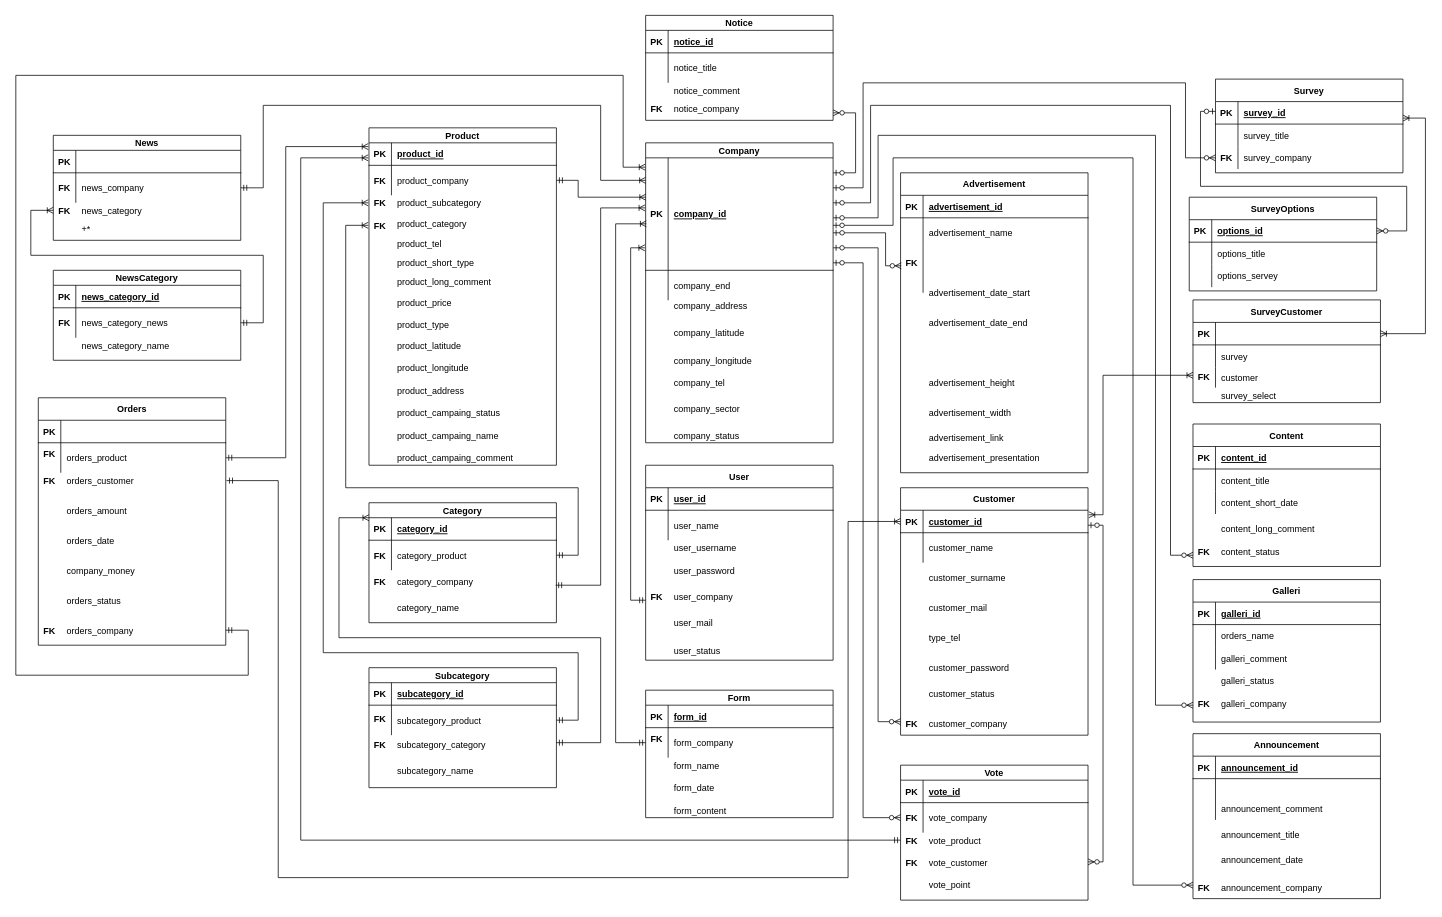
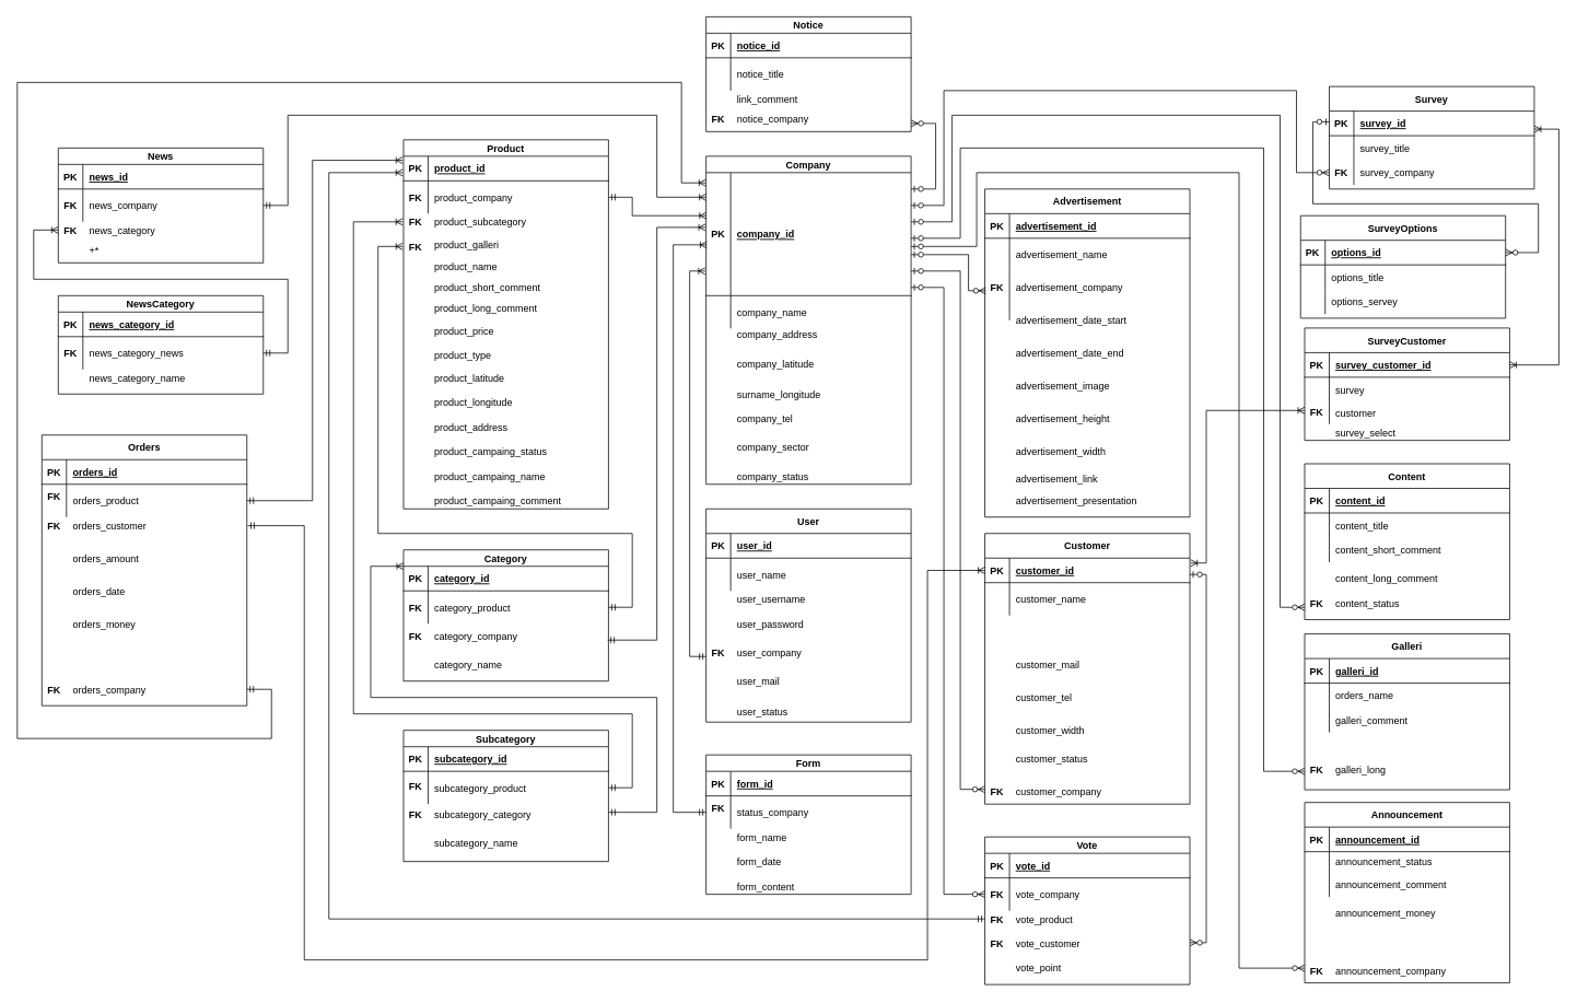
- <mxCell id="251" value="notice_comment" style="shape=partialRectangle;overflow=hidden;connectable=0;fillColor=none;top=0;left=0;bottom=0;right=0;align=left;spacingLeft=6;" vertex="1" parent="1"><mxGeometry x="890" width="220" height="40" as="geometry" y="100"><mxRectangle width="220" height="40" as="alternateBounds" /></mxGeometry></mxCell>
+ <mxCell id="251" value="link_comment" style="shape=partialRectangle;overflow=hidden;connectable=0;fillColor=none;top=0;left=0;bottom=0;right=0;align=left;spacingLeft=6;" vertex="1" parent="1"><mxGeometry x="890" width="220" height="40" as="geometry" y="100"><mxRectangle width="220" height="40" as="alternateBounds" /></mxGeometry></mxCell>
+ <mxCell id="172" value="news_id" style="shape=partialRectangle;overflow=hidden;connectable=0;fillColor=none;top=0;left=0;bottom=0;right=0;align=left;spacingLeft=6;fontStyle=5;" vertex="1" parent="170"><mxGeometry x="30" width="220" height="30" as="geometry"><mxRectangle width="220" height="30" as="alternateBounds" /></mxGeometry></mxCell>
- <mxCell id="135" value="product_category" style="shape=partialRectangle;overflow=hidden;connectable=0;fillColor=none;top=0;left=0;bottom=0;right=0;align=left;spacingLeft=6;" vertex="1" parent="1"><mxGeometry x="521" y="278" width="220" height="40" as="geometry"><mxRectangle width="220" height="40" as="alternateBounds" /></mxGeometry></mxCell>
+ <mxCell id="135" value="product_galleri" style="shape=partialRectangle;overflow=hidden;connectable=0;fillColor=none;top=0;left=0;bottom=0;right=0;align=left;spacingLeft=6;" vertex="1" parent="1"><mxGeometry x="521" y="278" width="220" height="40" as="geometry"><mxRectangle width="220" height="40" as="alternateBounds" /></mxGeometry></mxCell>
- <mxCell id="144" value="product_tel" style="shape=partialRectangle;overflow=hidden;connectable=0;fillColor=none;top=0;left=0;bottom=0;right=0;align=left;spacingLeft=6;" vertex="1" parent="1"><mxGeometry x="521" y="305" width="220" height="40" as="geometry"><mxRectangle width="220" height="40" as="alternateBounds" /></mxGeometry></mxCell>
+ <mxCell id="144" value="product_name" style="shape=partialRectangle;overflow=hidden;connectable=0;fillColor=none;top=0;left=0;bottom=0;right=0;align=left;spacingLeft=6;" vertex="1" parent="1"><mxGeometry x="521" y="305" width="220" height="40" as="geometry"><mxRectangle width="220" height="40" as="alternateBounds" /></mxGeometry></mxCell>
- <mxCell id="148" value="product_short_type" style="shape=partialRectangle;overflow=hidden;connectable=0;fillColor=none;top=0;left=0;bottom=0;right=0;align=left;spacingLeft=6;" vertex="1" parent="1"><mxGeometry x="521" y="330" width="220" height="40" as="geometry"><mxRectangle width="220" height="40" as="alternateBounds" /></mxGeometry></mxCell>
+ <mxCell id="148" value="product_short_comment" style="shape=partialRectangle;overflow=hidden;connectable=0;fillColor=none;top=0;left=0;bottom=0;right=0;align=left;spacingLeft=6;" vertex="1" parent="1"><mxGeometry x="521" y="330" width="220" height="40" as="geometry"><mxRectangle width="220" height="40" as="alternateBounds" /></mxGeometry></mxCell>
+ <mxCell id="75" value="advertisement_company" style="shape=partialRectangle;overflow=hidden;connectable=0;fillColor=none;top=0;left=0;bottom=0;right=0;align=left;spacingLeft=6;shadow=1;" vertex="1" parent="1"><mxGeometry x="1230" y="330" width="220" height="40" as="geometry"><mxRectangle width="220" height="40" as="alternateBounds" /></mxGeometry></mxCell>
- <mxCell id="28" value="company_end" style="shape=partialRectangle;overflow=hidden;connectable=0;fillColor=none;top=0;left=0;bottom=0;right=0;align=left;spacingLeft=6;" parent="26" vertex="1"><mxGeometry x="30" width="220" height="40" as="geometry"><mxRectangle width="220" height="40" as="alternateBounds" /></mxGeometry></mxCell>
+ <mxCell id="28" value="company_name" style="shape=partialRectangle;overflow=hidden;connectable=0;fillColor=none;top=0;left=0;bottom=0;right=0;align=left;spacingLeft=6;" parent="26" vertex="1"><mxGeometry x="30" width="220" height="40" as="geometry"><mxRectangle width="220" height="40" as="alternateBounds" /></mxGeometry></mxCell>
+ <mxCell id="232" value="survey_customer_id" style="shape=partialRectangle;overflow=hidden;connectable=0;fillColor=none;top=0;left=0;bottom=0;right=0;align=left;spacingLeft=6;fontStyle=5;" vertex="1" parent="230"><mxGeometry x="30" width="220" height="30" as="geometry"><mxRectangle width="220" height="30" as="alternateBounds" /></mxGeometry></mxCell>
+ <mxCell id="50" value="advertisement_image" style="shape=partialRectangle;overflow=hidden;connectable=0;fillColor=none;top=0;left=0;bottom=0;right=0;align=left;spacingLeft=6;shadow=1;" vertex="1" parent="1"><mxGeometry x="1230" y="450" width="220" height="40" as="geometry"><mxRectangle width="220" height="40" as="alternateBounds" /></mxGeometry></mxCell>
- <mxCell id="31" value="company_longitude" style="shape=partialRectangle;overflow=hidden;connectable=0;fillColor=none;top=0;left=0;bottom=0;right=0;align=left;spacingLeft=6;" vertex="1" parent="1"><mxGeometry x="890" y="460" width="220" height="40" as="geometry"><mxRectangle width="220" height="40" as="alternateBounds" /></mxGeometry></mxCell>
+ <mxCell id="31" value="surname_longitude" style="shape=partialRectangle;overflow=hidden;connectable=0;fillColor=none;top=0;left=0;bottom=0;right=0;align=left;spacingLeft=6;" vertex="1" parent="1"><mxGeometry x="890" y="460" width="220" height="40" as="geometry"><mxRectangle width="220" height="40" as="alternateBounds" /></mxGeometry></mxCell>
+ <mxCell id="258" value="orders_id" style="shape=partialRectangle;overflow=hidden;connectable=0;fillColor=none;top=0;left=0;bottom=0;right=0;align=left;spacingLeft=6;fontStyle=5;" vertex="1" parent="256"><mxGeometry x="30" width="220" height="30" as="geometry"><mxRectangle width="220" height="30" as="alternateBounds" /></mxGeometry></mxCell>
- <mxCell id="21" value="content_short_date" style="shape=partialRectangle;overflow=hidden;connectable=0;fillColor=none;top=0;left=0;bottom=0;right=0;align=left;spacingLeft=6;" parent="19" vertex="1"><mxGeometry x="30" width="220" height="30" as="geometry"><mxRectangle width="220" height="30" as="alternateBounds" /></mxGeometry></mxCell>
+ <mxCell id="21" value="content_short_comment" style="shape=partialRectangle;overflow=hidden;connectable=0;fillColor=none;top=0;left=0;bottom=0;right=0;align=left;spacingLeft=6;" parent="19" vertex="1"><mxGeometry x="30" width="220" height="30" as="geometry"><mxRectangle width="220" height="30" as="alternateBounds" /></mxGeometry></mxCell>
- <mxCell id="273" value="company_money" style="shape=partialRectangle;overflow=hidden;connectable=0;fillColor=none;top=0;left=0;bottom=0;right=0;align=left;spacingLeft=6;" vertex="1" parent="271"><mxGeometry x="30" width="220" height="40" as="geometry"><mxRectangle width="220" height="40" as="alternateBounds" /></mxGeometry></mxCell>
+ <mxCell id="273" value="orders_money" style="shape=partialRectangle;overflow=hidden;connectable=0;fillColor=none;top=0;left=0;bottom=0;right=0;align=left;spacingLeft=6;" vertex="1" parent="271"><mxGeometry x="30" width="220" height="40" as="geometry"><mxRectangle width="220" height="40" as="alternateBounds" /></mxGeometry></mxCell>
- <mxCell id="67" value="customer_surname" style="shape=partialRectangle;overflow=hidden;connectable=0;fillColor=none;top=0;left=0;bottom=0;right=0;align=left;spacingLeft=6;" vertex="1" parent="1"><mxGeometry x="1230" y="750" width="220" height="40" as="geometry"><mxRectangle width="220" height="40" as="alternateBounds" /></mxGeometry></mxCell>
- <mxCell id="276" value="orders_status" style="shape=partialRectangle;overflow=hidden;connectable=0;fillColor=none;top=0;left=0;bottom=0;right=0;align=left;spacingLeft=6;" vertex="1" parent="274"><mxGeometry x="30" width="220" height="40" as="geometry"><mxRectangle width="220" height="40" as="alternateBounds" /></mxGeometry></mxCell>
- <mxCell id="69" value="type_tel" style="shape=partialRectangle;overflow=hidden;connectable=0;fillColor=none;top=0;left=0;bottom=0;right=0;align=left;spacingLeft=6;" vertex="1" parent="1"><mxGeometry x="1230" y="830" width="220" height="40" as="geometry"><mxRectangle width="220" height="40" as="alternateBounds" /></mxGeometry></mxCell>
+ <mxCell id="69" value="customer_tel" style="shape=partialRectangle;overflow=hidden;connectable=0;fillColor=none;top=0;left=0;bottom=0;right=0;align=left;spacingLeft=6;" vertex="1" parent="1"><mxGeometry x="1230" y="830" width="220" height="40" as="geometry"><mxRectangle width="220" height="40" as="alternateBounds" /></mxGeometry></mxCell>
- <mxCell id="70" value="customer_password" style="shape=partialRectangle;overflow=hidden;connectable=0;fillColor=none;top=0;left=0;bottom=0;right=0;align=left;spacingLeft=6;" vertex="1" parent="1"><mxGeometry x="1230" y="870" width="220" height="40" as="geometry"><mxRectangle width="220" height="40" as="alternateBounds" /></mxGeometry></mxCell>
+ <mxCell id="70" value="customer_width" style="shape=partialRectangle;overflow=hidden;connectable=0;fillColor=none;top=0;left=0;bottom=0;right=0;align=left;spacingLeft=6;" vertex="1" parent="1"><mxGeometry x="1230" y="870" width="220" height="40" as="geometry"><mxRectangle width="220" height="40" as="alternateBounds" /></mxGeometry></mxCell>
- <mxCell id="88" value="galleri_status" style="shape=partialRectangle;overflow=hidden;connectable=0;fillColor=none;top=0;left=0;bottom=0;right=0;align=left;spacingLeft=6;" vertex="1" parent="1"><mxGeometry x="1620" y="892.5" width="220" height="30" as="geometry"><mxRectangle width="220" height="30" as="alternateBounds" /></mxGeometry></mxCell>
- <mxCell id="89" value="galleri_company" style="shape=partialRectangle;overflow=hidden;connectable=0;fillColor=none;top=0;left=0;bottom=0;right=0;align=left;spacingLeft=6;" vertex="1" parent="1"><mxGeometry x="1620" y="922.5" width="220" height="30" as="geometry"><mxRectangle width="220" height="30" as="alternateBounds" /></mxGeometry></mxCell>
+ <mxCell id="89" value="galleri_long" style="shape=partialRectangle;overflow=hidden;connectable=0;fillColor=none;top=0;left=0;bottom=0;right=0;align=left;spacingLeft=6;" vertex="1" parent="1"><mxGeometry x="1620" y="922.5" width="220" height="30" as="geometry"><mxRectangle width="220" height="30" as="alternateBounds" /></mxGeometry></mxCell>
- <mxCell id="163" value="form_company" style="shape=partialRectangle;overflow=hidden;connectable=0;fillColor=none;top=0;left=0;bottom=0;right=0;align=left;spacingLeft=6;" vertex="1" parent="161"><mxGeometry x="30" width="220" height="40" as="geometry"><mxRectangle width="220" height="40" as="alternateBounds" /></mxGeometry></mxCell>
+ <mxCell id="163" value="status_company" style="shape=partialRectangle;overflow=hidden;connectable=0;fillColor=none;top=0;left=0;bottom=0;right=0;align=left;spacingLeft=6;" vertex="1" parent="161"><mxGeometry x="30" width="220" height="40" as="geometry"><mxRectangle width="220" height="40" as="alternateBounds" /></mxGeometry></mxCell>
+ <mxCell id="98" value="announcement_status" style="shape=partialRectangle;overflow=hidden;connectable=0;fillColor=none;top=0;left=0;bottom=0;right=0;align=left;spacingLeft=6;" vertex="1" parent="96"><mxGeometry x="30" width="220" height="25" as="geometry"><mxRectangle width="220" height="25" as="alternateBounds" /></mxGeometry></mxCell>
- <mxCell id="102" value="announcement_title" style="shape=partialRectangle;overflow=hidden;connectable=0;fillColor=none;top=0;left=0;bottom=0;right=0;align=left;spacingLeft=6;" vertex="1" parent="1"><mxGeometry x="1620" y="1098" width="220" height="30" as="geometry"><mxRectangle width="220" height="30" as="alternateBounds" /></mxGeometry></mxCell>
+ <mxCell id="102" value="announcement_money" style="shape=partialRectangle;overflow=hidden;connectable=0;fillColor=none;top=0;left=0;bottom=0;right=0;align=left;spacingLeft=6;" vertex="1" parent="1"><mxGeometry x="1620" y="1098" width="220" height="30" as="geometry"><mxRectangle width="220" height="30" as="alternateBounds" /></mxGeometry></mxCell>
- <mxCell id="103" value="announcement_date" style="shape=partialRectangle;overflow=hidden;connectable=0;fillColor=none;top=0;left=0;bottom=0;right=0;align=left;spacingLeft=6;" vertex="1" parent="1"><mxGeometry x="1620" y="1128" width="220" height="35" as="geometry"><mxRectangle width="220" height="30" as="alternateBounds" /></mxGeometry></mxCell>
